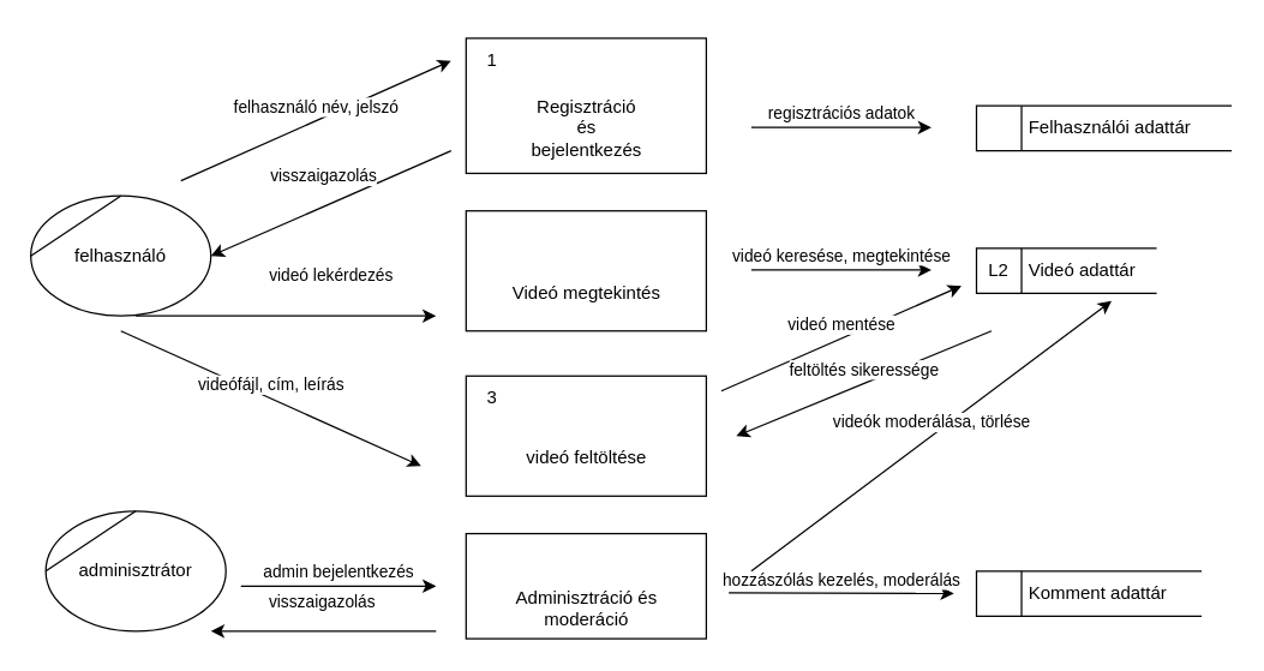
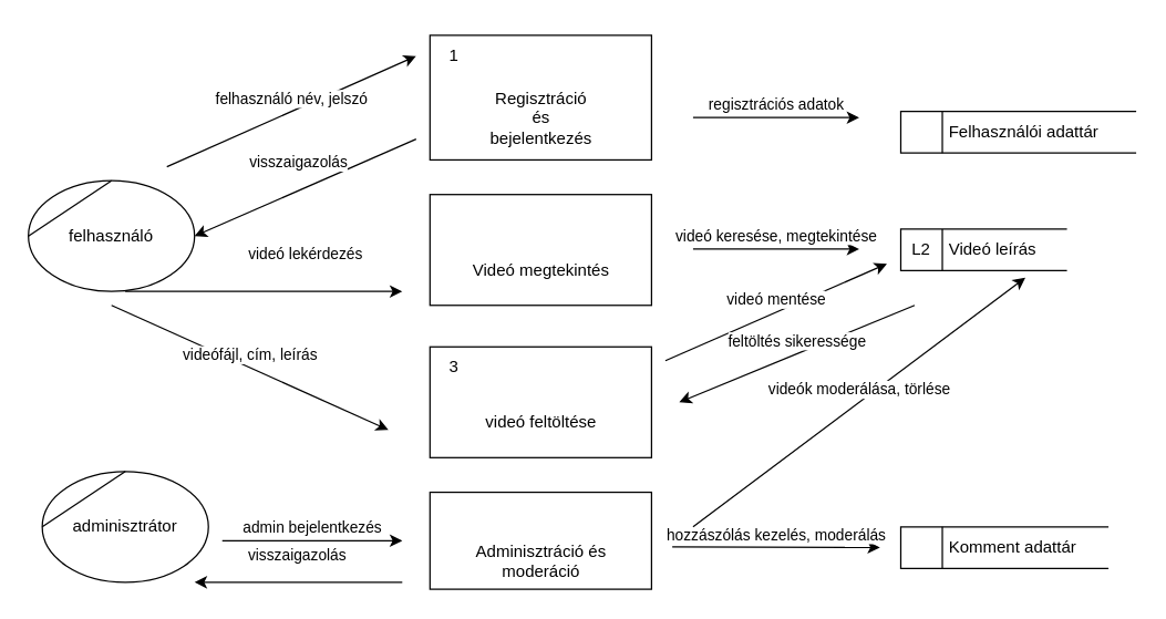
- <mxCell id="8" value="Felhasználói adattár" style="html=1;dashed=0;whitespace=wrap;shape=mxgraph.dfd.dataStoreID;align=left;spacingLeft=33;container=1;collapsible=0;autosize=0;" parent="1" vertex="1"><mxGeometry x="650" y="70" width="170" height="30" as="geometry" /></mxCell>
+ <mxCell id="8" value="Felhasználói adattár" style="html=1;dashed=0;whitespace=wrap;shape=mxgraph.dfd.dataStoreID;align=left;spacingLeft=33;container=1;collapsible=0;autosize=0;" parent="1" vertex="1"><mxGeometry x="650" y="80" width="170" height="30" as="geometry" /></mxCell>
- <mxCell id="13" value="Videó adattár" style="html=1;dashed=0;whitespace=wrap;shape=mxgraph.dfd.dataStoreID;align=left;spacingLeft=33;container=1;collapsible=0;autosize=0;" parent="1" vertex="1"><mxGeometry x="650" y="165" width="120" height="30" as="geometry" /></mxCell>
+ <mxCell id="13" value="Videó leírás" style="html=1;dashed=0;whitespace=wrap;shape=mxgraph.dfd.dataStoreID;align=left;spacingLeft=33;container=1;collapsible=0;autosize=0;" parent="1" vertex="1"><mxGeometry x="650" y="165" width="120" height="30" as="geometry" /></mxCell>
